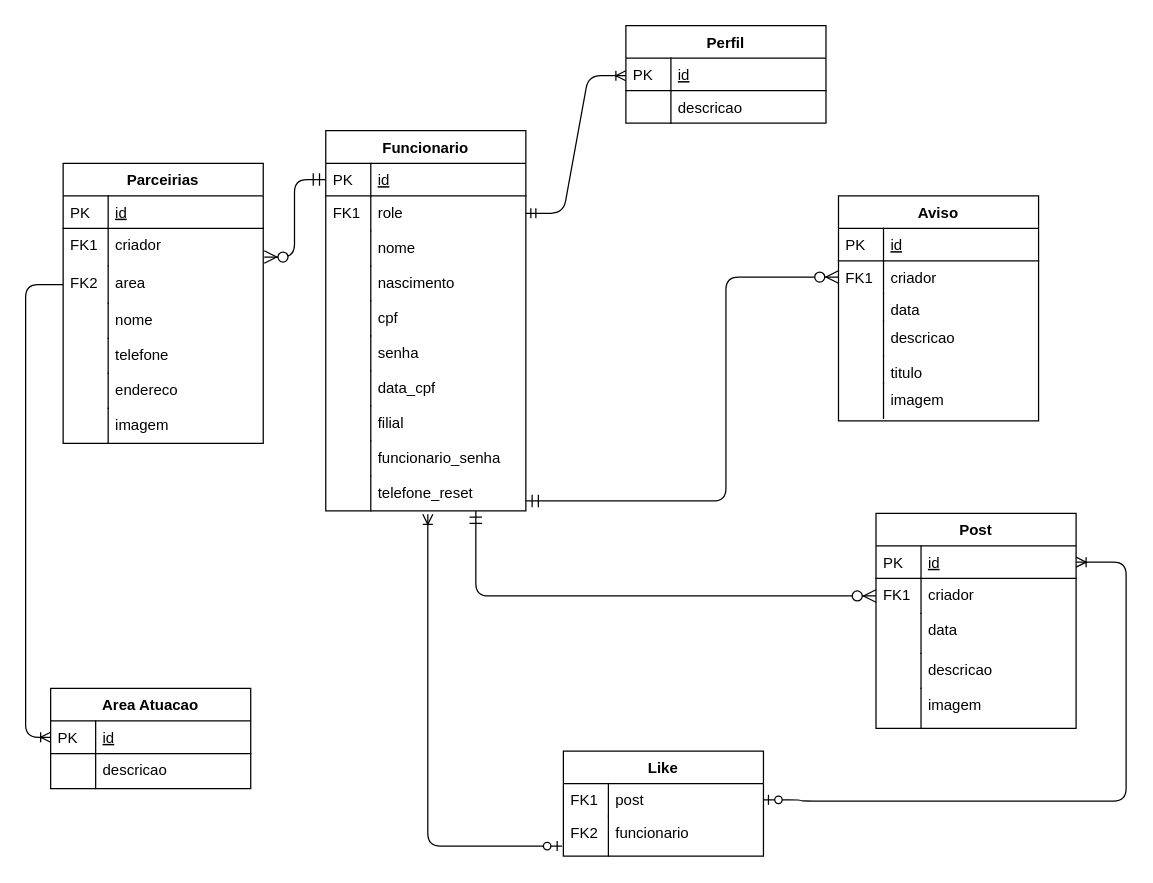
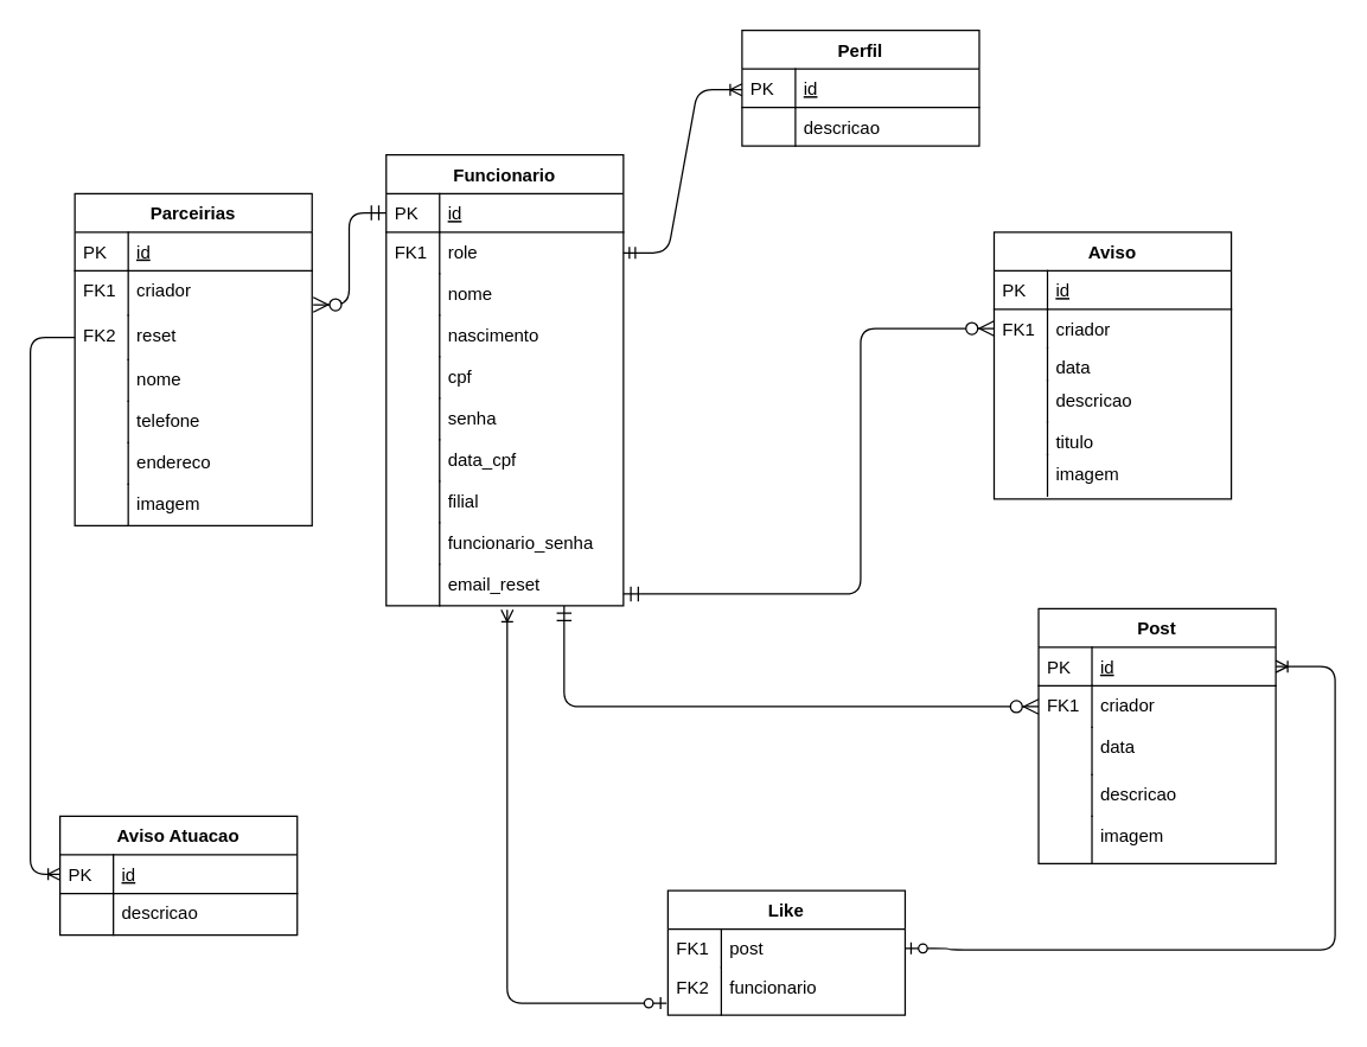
- <mxCell id="7" value="area" style="shape=partialRectangle;top=0;left=0;right=0;bottom=0;align=left;verticalAlign=top;fillColor=none;spacingLeft=40;spacingRight=4;overflow=hidden;rotatable=0;points=[[0,0.5],[1,0.5]];portConstraint=eastwest;dropTarget=0;rounded=0;shadow=0;strokeWidth=1;" parent="2" vertex="1"><mxGeometry y="82" width="160" height="30" as="geometry" /></mxCell>
+ <mxCell id="7" value="reset" style="shape=partialRectangle;top=0;left=0;right=0;bottom=0;align=left;verticalAlign=top;fillColor=none;spacingLeft=40;spacingRight=4;overflow=hidden;rotatable=0;points=[[0,0.5],[1,0.5]];portConstraint=eastwest;dropTarget=0;rounded=0;shadow=0;strokeWidth=1;" parent="2" vertex="1"><mxGeometry y="82" width="160" height="30" as="geometry" /></mxCell>
- <mxCell id="38" value="telefone_reset" style="shape=partialRectangle;top=0;left=0;right=0;bottom=0;align=left;verticalAlign=top;fillColor=none;spacingLeft=40;spacingRight=4;overflow=hidden;rotatable=0;points=[[0,0.5],[1,0.5]];portConstraint=eastwest;dropTarget=0;rounded=0;shadow=0;strokeWidth=1;" parent="17" vertex="1"><mxGeometry y="276" width="160" height="28" as="geometry" /></mxCell>
+ <mxCell id="38" value="email_reset" style="shape=partialRectangle;top=0;left=0;right=0;bottom=0;align=left;verticalAlign=top;fillColor=none;spacingLeft=40;spacingRight=4;overflow=hidden;rotatable=0;points=[[0,0.5],[1,0.5]];portConstraint=eastwest;dropTarget=0;rounded=0;shadow=0;strokeWidth=1;" parent="17" vertex="1"><mxGeometry y="276" width="160" height="28" as="geometry" /></mxCell>
- <mxCell id="66" value="Area Atuacao" style="swimlane;fontStyle=1;childLayout=stackLayout;horizontal=1;startSize=26;horizontalStack=0;resizeParent=1;resizeLast=0;collapsible=1;marginBottom=0;rounded=0;shadow=0;strokeWidth=1;" parent="1" vertex="1"><mxGeometry x="40" y="550" width="160" height="80" as="geometry"><mxRectangle x="250" y="650" width="160" height="26" as="alternateBounds" /></mxGeometry></mxCell>
+ <mxCell id="66" value="Aviso Atuacao" style="swimlane;fontStyle=1;childLayout=stackLayout;horizontal=1;startSize=26;horizontalStack=0;resizeParent=1;resizeLast=0;collapsible=1;marginBottom=0;rounded=0;shadow=0;strokeWidth=1;" parent="1" vertex="1"><mxGeometry x="40" y="550" width="160" height="80" as="geometry"><mxRectangle x="250" y="650" width="160" height="26" as="alternateBounds" /></mxGeometry></mxCell>
